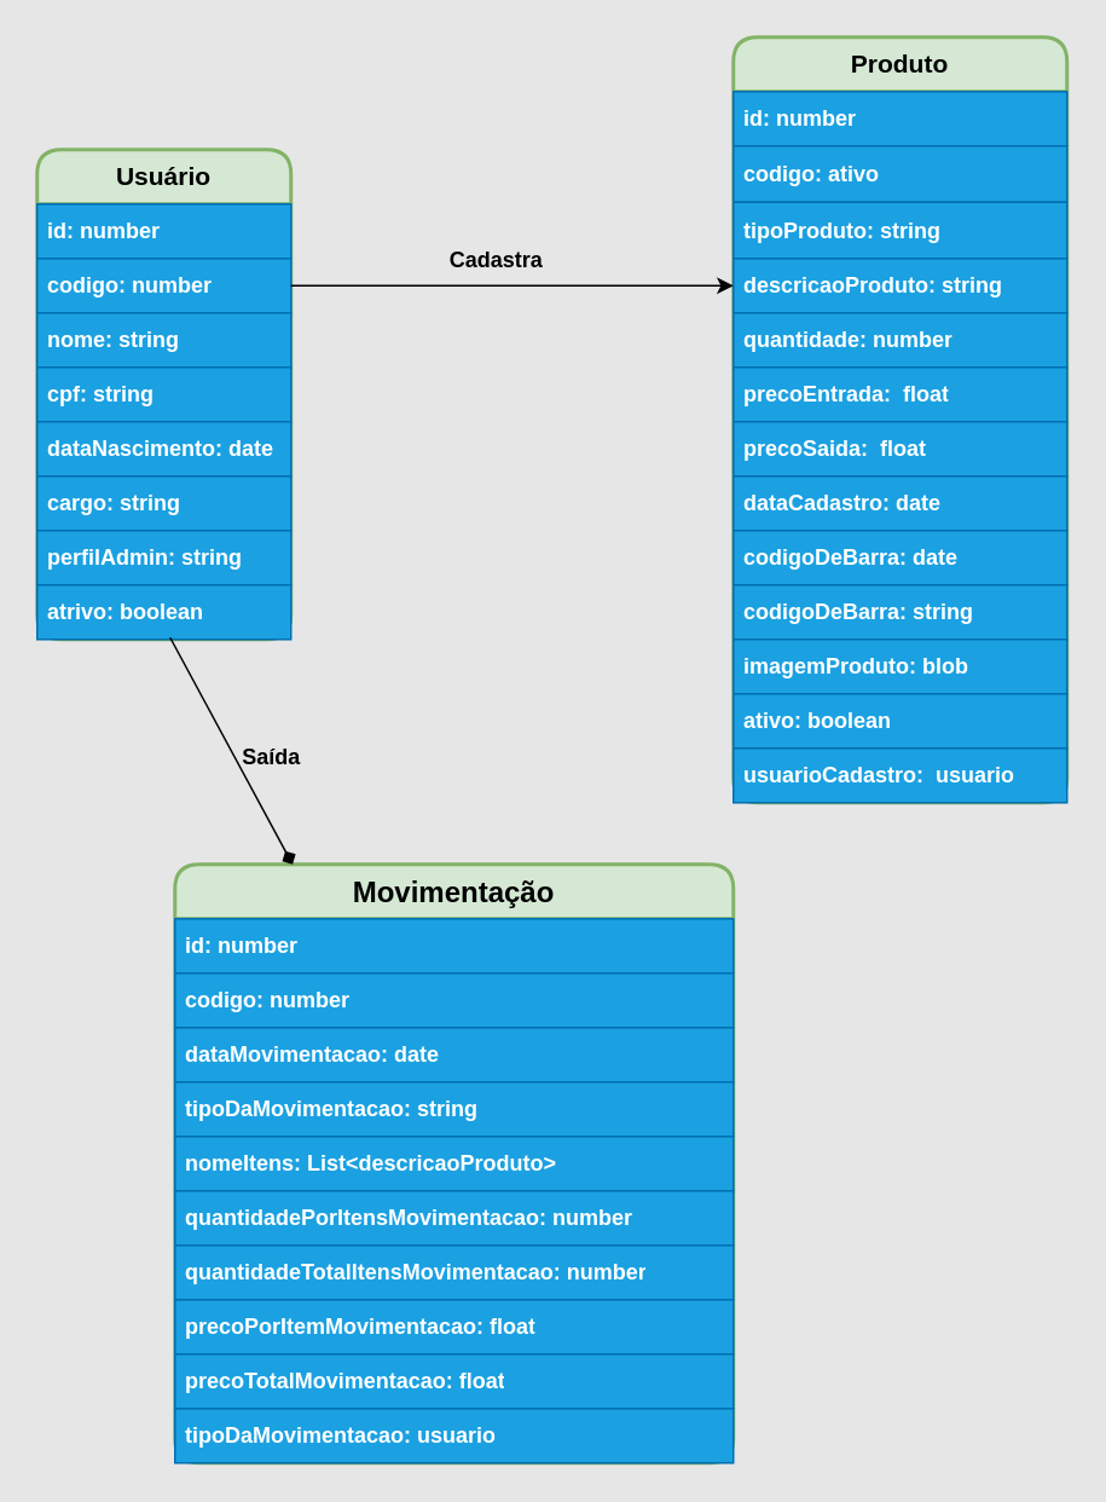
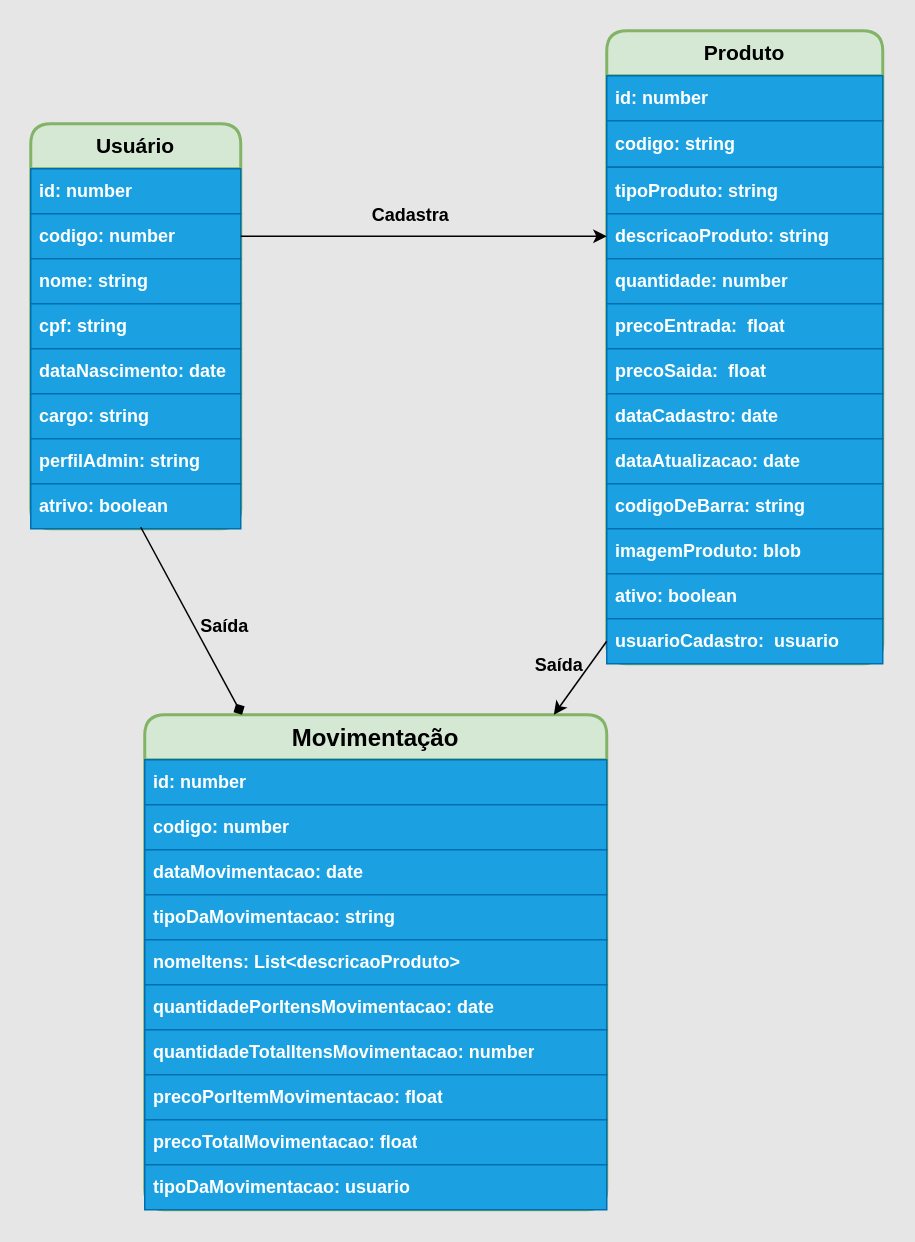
- <mxCell id="4" value="codigo: ativo&lt;br&gt;" style="text;strokeColor=#006EAF;fillColor=#1ba1e2;align=left;verticalAlign=middle;spacingLeft=4;spacingRight=4;overflow=hidden;points=[[0,0.5],[1,0.5]];portConstraint=eastwest;rotatable=0;whiteSpace=wrap;html=1;fontColor=#FFFFFF;fontStyle=1;labelBackgroundColor=none;labelBorderColor=none;rounded=0;" vertex="1" parent="2"><mxGeometry y="60" width="184" height="31" as="geometry" /></mxCell>
+ <mxCell id="4" value="codigo: string&lt;br&gt;" style="text;strokeColor=#006EAF;fillColor=#1ba1e2;align=left;verticalAlign=middle;spacingLeft=4;spacingRight=4;overflow=hidden;points=[[0,0.5],[1,0.5]];portConstraint=eastwest;rotatable=0;whiteSpace=wrap;html=1;fontColor=#FFFFFF;fontStyle=1;labelBackgroundColor=none;labelBorderColor=none;rounded=0;" vertex="1" parent="2"><mxGeometry y="60" width="184" height="31" as="geometry" /></mxCell>
- <mxCell id="11" value="codigoDeBarra: date&lt;span style=&quot;white-space: pre;&quot;&gt;&#09;&lt;/span&gt;" style="text;strokeColor=#006EAF;fillColor=#1ba1e2;align=left;verticalAlign=middle;spacingLeft=4;spacingRight=4;overflow=hidden;points=[[0,0.5],[1,0.5]];portConstraint=eastwest;rotatable=0;whiteSpace=wrap;html=1;fontColor=#FFFFFF;fontStyle=1;labelBackgroundColor=none;labelBorderColor=none;rounded=0;" vertex="1" parent="2"><mxGeometry y="272" width="184" height="30" as="geometry" /></mxCell>
+ <mxCell id="11" value="dataAtualizacao: date&lt;span style=&quot;white-space: pre;&quot;&gt;&#09;&lt;/span&gt;" style="text;strokeColor=#006EAF;fillColor=#1ba1e2;align=left;verticalAlign=middle;spacingLeft=4;spacingRight=4;overflow=hidden;points=[[0,0.5],[1,0.5]];portConstraint=eastwest;rotatable=0;whiteSpace=wrap;html=1;fontColor=#FFFFFF;fontStyle=1;labelBackgroundColor=none;labelBorderColor=none;rounded=0;" vertex="1" parent="2"><mxGeometry y="272" width="184" height="30" as="geometry" /></mxCell>
+ <mxCell id="38" style="edgeStyle=none;rounded=0;orthogonalLoop=1;jettySize=auto;html=1;exitX=0;exitY=0.5;exitDx=0;exitDy=0;" edge="1" parent="1" source="15" target="27"><mxGeometry relative="1" as="geometry" /></mxCell>
+ <mxCell id="39" value="Saída" style="edgeLabel;html=1;align=center;verticalAlign=middle;resizable=0;points=[];fontStyle=1;labelBackgroundColor=none;fontSize=12;rounded=0;" vertex="1" connectable="0" parent="38"><mxGeometry x="-0.218" y="2" relative="1" as="geometry"><mxPoint x="-20" y="-5" as="offset" /></mxGeometry></mxCell>
- <mxCell id="33" value="quantidadePorItensMovimentacao: number" style="text;strokeColor=#006EAF;fillColor=#1ba1e2;align=left;verticalAlign=middle;spacingLeft=4;spacingRight=4;overflow=hidden;points=[[0,0.5],[1,0.5]];portConstraint=eastwest;rotatable=0;whiteSpace=wrap;html=1;fontColor=#FFFFFF;fontStyle=1;rounded=0;" vertex="1" parent="27"><mxGeometry y="180" width="308" height="30" as="geometry" /></mxCell>
+ <mxCell id="33" value="quantidadePorItensMovimentacao: date" style="text;strokeColor=#006EAF;fillColor=#1ba1e2;align=left;verticalAlign=middle;spacingLeft=4;spacingRight=4;overflow=hidden;points=[[0,0.5],[1,0.5]];portConstraint=eastwest;rotatable=0;whiteSpace=wrap;html=1;fontColor=#FFFFFF;fontStyle=1;rounded=0;" vertex="1" parent="27"><mxGeometry y="180" width="308" height="30" as="geometry" /></mxCell>
